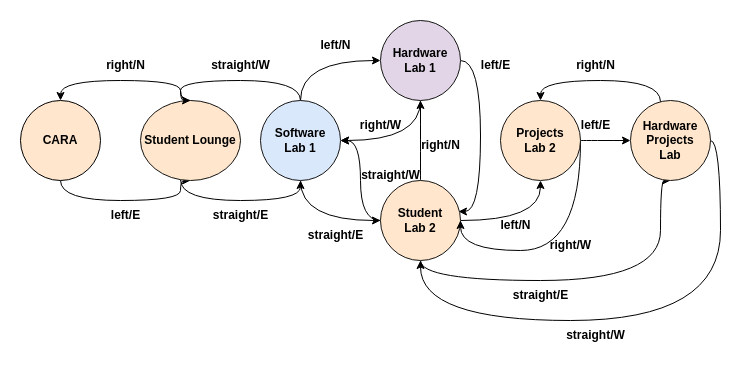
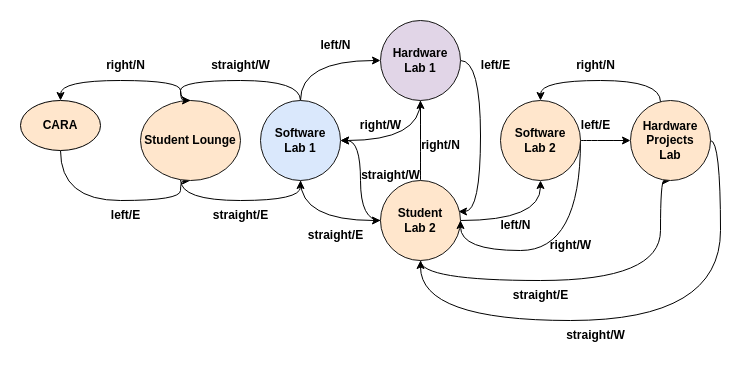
- <mxCell id="3" value="&lt;b&gt;CARA&lt;/b&gt;" style="ellipse;whiteSpace=wrap;html=1;aspect=fixed;fillColor=#ffe6cc;strokeColor=#000000;" vertex="1" parent="1"><mxGeometry x="20" y="100" width="80" height="80" as="geometry" /></mxCell>
+ <mxCell id="3" value="&lt;b&gt;CARA&lt;/b&gt;" style="ellipse;whiteSpace=wrap;html=1;aspect=fixed;fillColor=#ffe6cc;strokeColor=#000000;" vertex="1" parent="1"><mxGeometry x="20" y="100" width="80" height="50" as="geometry" /></mxCell>
- <mxCell id="21" value="&lt;b&gt;Projects&lt;br&gt;Lab 2&lt;/b&gt;" style="ellipse;whiteSpace=wrap;html=1;aspect=fixed;fillColor=#ffe6cc;strokeColor=#151514;" vertex="1" parent="1"><mxGeometry x="500" y="100" width="80" height="80" as="geometry" /></mxCell>
+ <mxCell id="21" value="&lt;b&gt;Software&lt;br&gt;Lab 2&lt;/b&gt;" style="ellipse;whiteSpace=wrap;html=1;aspect=fixed;fillColor=#ffe6cc;strokeColor=#151514;" vertex="1" parent="1"><mxGeometry x="500" y="100" width="80" height="80" as="geometry" /></mxCell>
